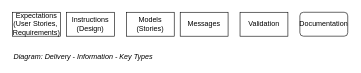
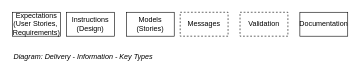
- <mxCell id="4" value="Messages" style="rounded=0;whiteSpace=wrap;html=1;" vertex="1" parent="1"><mxGeometry x="300" y="20" width="80" height="40" as="geometry" /></mxCell>
+ <mxCell id="4" value="Messages" style="rounded=0;whiteSpace=wrap;html=1;dashed=1;" vertex="1" parent="1"><mxGeometry x="300" y="20" width="80" height="40" as="geometry" /></mxCell>
- <mxCell id="5" value="Validation" style="rounded=0;whiteSpace=wrap;html=1;" vertex="1" parent="1"><mxGeometry x="400" y="20" width="80" height="40" as="geometry" /></mxCell>
+ <mxCell id="5" value="Validation" style="rounded=0;whiteSpace=wrap;html=1;dashed=1;" vertex="1" parent="1"><mxGeometry x="400" y="20" width="80" height="40" as="geometry" /></mxCell>
- <mxCell id="6" value="Documentation" style="whiteSpace=wrap;html=1;rounded=1;" vertex="1" parent="1"><mxGeometry x="500" y="20" width="80" height="40" as="geometry" /></mxCell>
+ <mxCell id="6" value="Documentation" style="rounded=0;whiteSpace=wrap;html=1;" vertex="1" parent="1"><mxGeometry x="500" y="20" width="80" height="40" as="geometry" /></mxCell>
